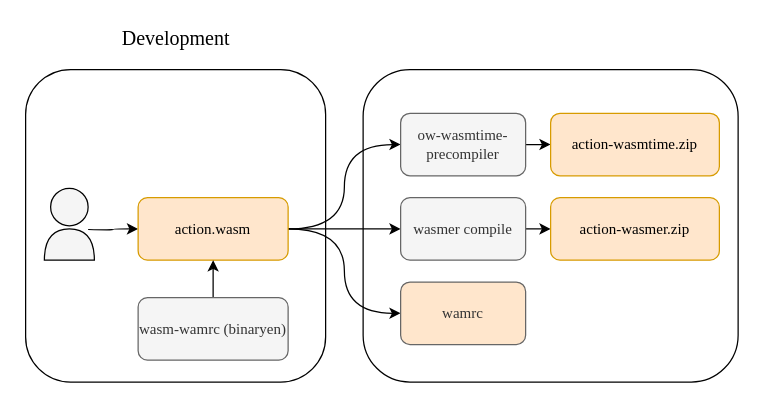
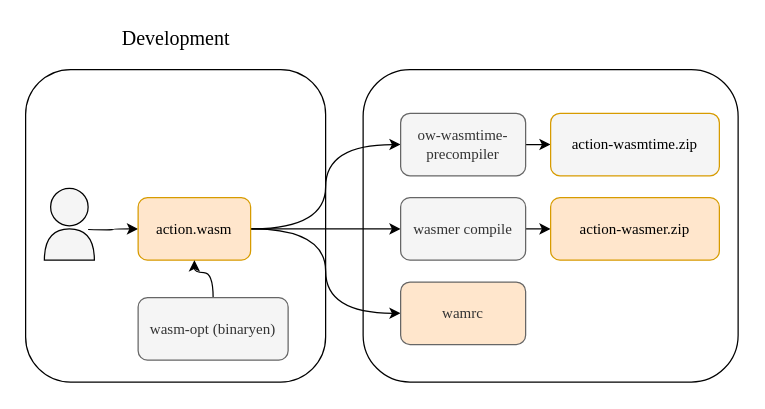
- <mxCell id="20" value="&lt;font face=&quot;JetBrains Mono&quot;&gt;action-wasmtime.zip&lt;/font&gt;" style="rounded=1;whiteSpace=wrap;html=1;fillColor=#ffe6cc;strokeColor=#d79b00;fontSize=12;movable=1;resizable=1;rotatable=1;deletable=1;editable=1;connectable=1;" parent="1" vertex="1"><mxGeometry x="440" y="90" width="135" height="50" as="geometry" /></mxCell>
+ <mxCell id="20" value="&lt;font face=&quot;JetBrains Mono&quot;&gt;action-wasmtime.zip&lt;/font&gt;" style="rounded=1;whiteSpace=wrap;html=1;fillColor=#f5f5f5;strokeColor=#d79b00;fontSize=12;movable=1;resizable=1;rotatable=1;deletable=1;editable=1;connectable=1;" parent="1" vertex="1"><mxGeometry x="440" y="90" width="135" height="50" as="geometry" /></mxCell>
- <mxCell id="10" value="&lt;font face=&quot;JetBrains Mono&quot;&gt;action.wasm&lt;/font&gt;" style="rounded=1;whiteSpace=wrap;html=1;fillColor=#ffe6cc;strokeColor=#d79b00;fontSize=12;movable=1;resizable=1;rotatable=1;deletable=1;editable=1;connectable=1;" parent="1" vertex="1"><mxGeometry x="110" y="157.5" width="120" height="50" as="geometry" /></mxCell>
+ <mxCell id="10" value="&lt;font face=&quot;JetBrains Mono&quot;&gt;action.wasm&lt;/font&gt;" style="rounded=1;whiteSpace=wrap;html=1;fillColor=#ffe6cc;strokeColor=#d79b00;fontSize=12;movable=1;resizable=1;rotatable=1;deletable=1;editable=1;connectable=1;" parent="1" vertex="1"><mxGeometry x="110" y="157.5" width="90" height="50" as="geometry" /></mxCell>
- <mxCell id="13" value="&lt;font face=&quot;JetBrains Mono&quot;&gt;wasm-wamrc (&lt;/font&gt;&lt;span style=&quot;font-family: &amp;#34;jetbrains mono&amp;#34;&quot;&gt;binaryen)&lt;/span&gt;" style="rounded=1;whiteSpace=wrap;html=1;fillColor=#f5f5f5;strokeColor=#666666;fontSize=12;movable=1;resizable=1;rotatable=1;deletable=1;editable=1;connectable=1;fontColor=#333333;" parent="1" vertex="1"><mxGeometry x="110" y="237.5" width="120" height="50" as="geometry" /></mxCell>
+ <mxCell id="13" value="&lt;font face=&quot;JetBrains Mono&quot;&gt;wasm-opt (&lt;/font&gt;&lt;span style=&quot;font-family: &amp;#34;jetbrains mono&amp;#34;&quot;&gt;binaryen)&lt;/span&gt;" style="rounded=1;whiteSpace=wrap;html=1;fillColor=#f5f5f5;strokeColor=#666666;fontSize=12;movable=1;resizable=1;rotatable=1;deletable=1;editable=1;connectable=1;fontColor=#333333;" parent="1" vertex="1"><mxGeometry x="110" y="237.5" width="120" height="50" as="geometry" /></mxCell>
